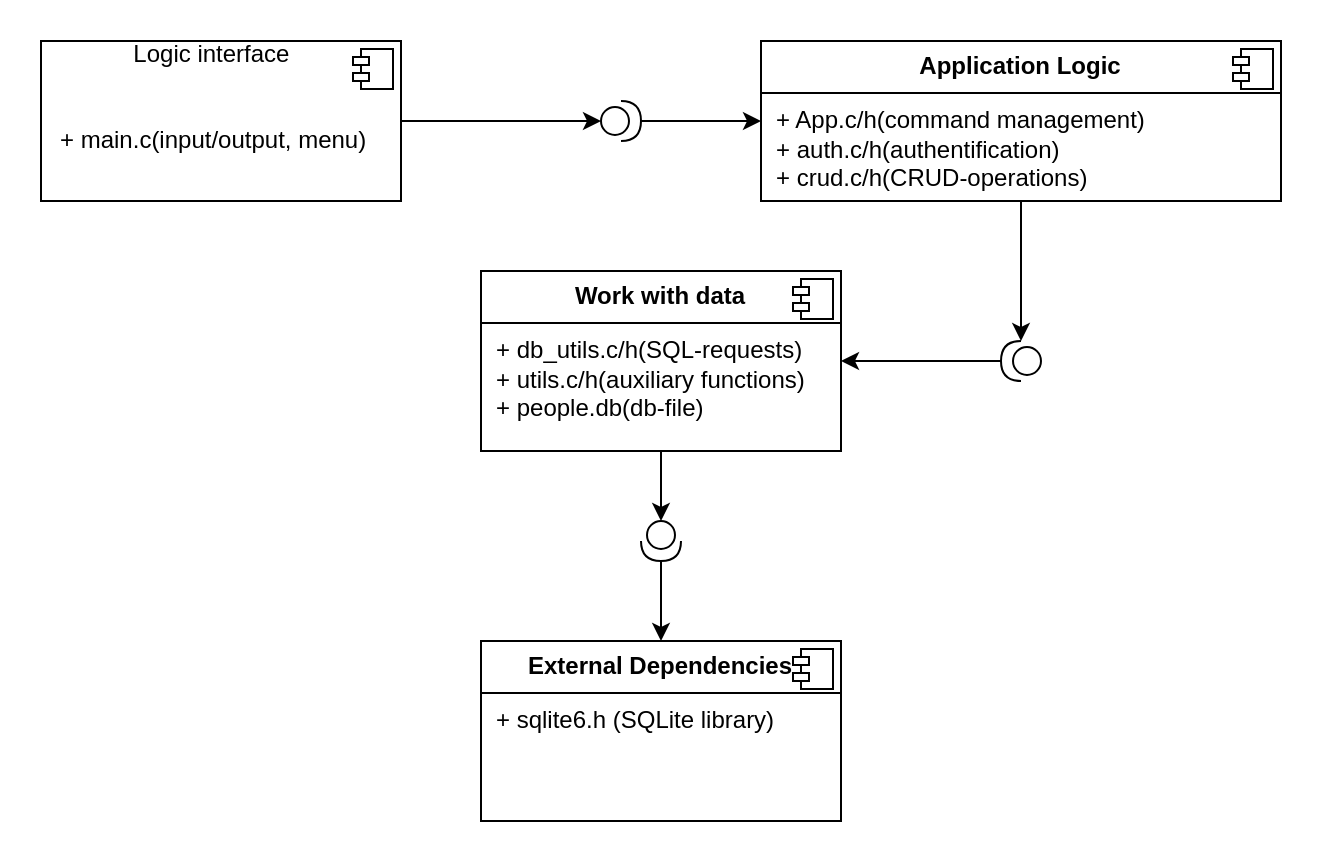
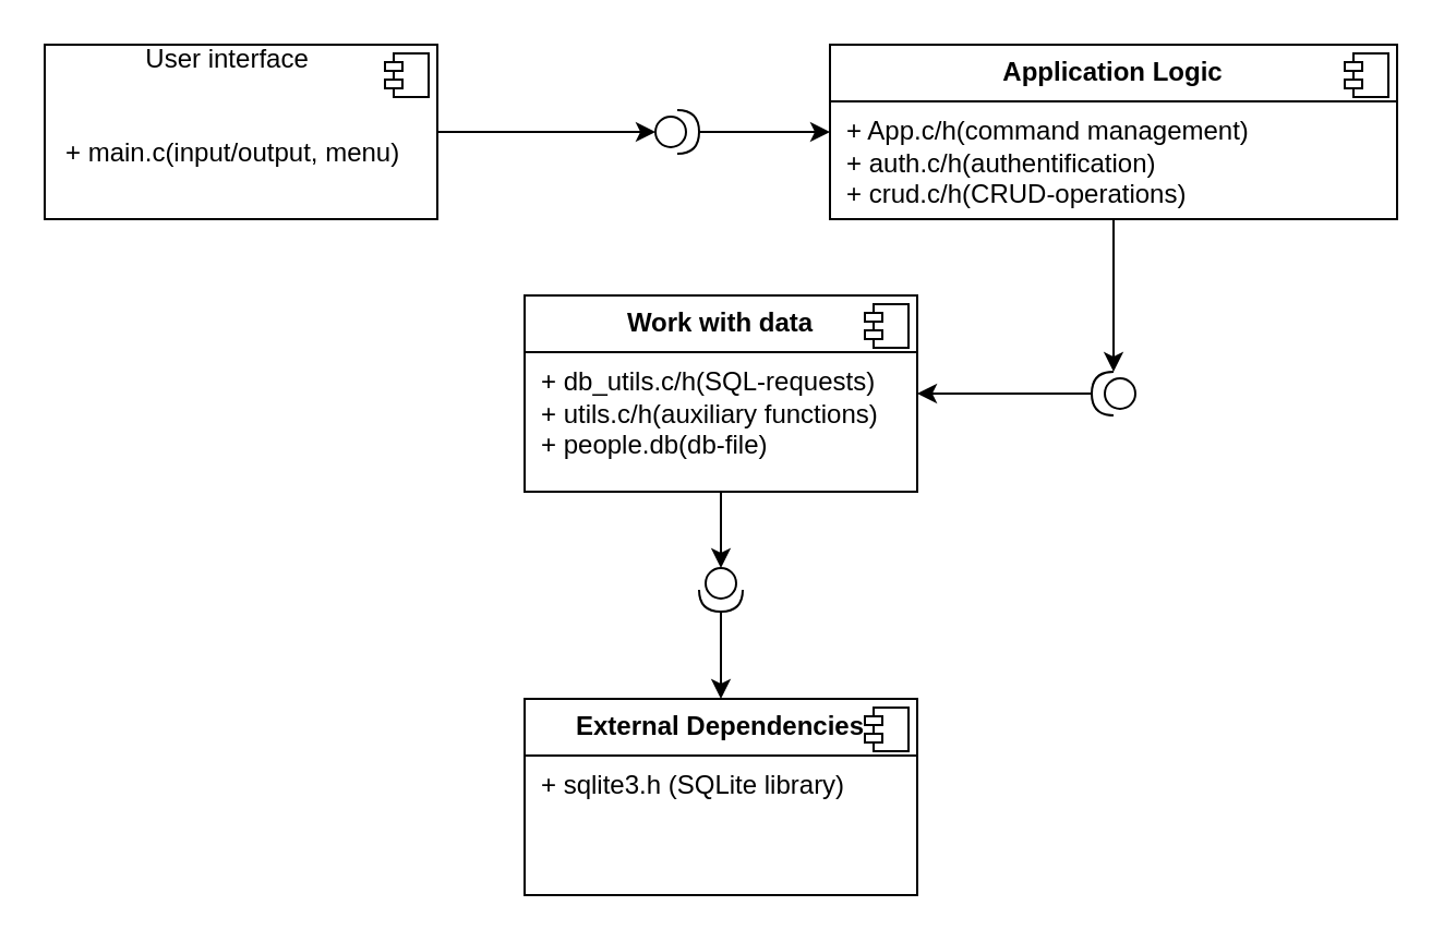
- <mxCell id="3" value="&amp;nbsp; &amp;nbsp; &amp;nbsp; &amp;nbsp; &amp;nbsp; &amp;nbsp; &amp;nbsp; Logic interface&lt;div&gt;&lt;br&gt;&lt;/div&gt;&lt;div&gt;&lt;br&gt;&lt;/div&gt;&lt;div&gt;&amp;nbsp; &amp;nbsp;+ main.c(input/output, menu)&lt;br&gt;&lt;/div&gt;&lt;div&gt;&lt;div&gt;&lt;br&gt;&lt;/div&gt;&lt;div&gt;&lt;br&gt;&lt;/div&gt;&lt;/div&gt;" style="align=left;overflow=fill;html=1;dropTarget=0;whiteSpace=wrap;" vertex="1" parent="1"><mxGeometry x="20" y="20" width="180" height="80" as="geometry" /></mxCell>
+ <mxCell id="3" value="&amp;nbsp; &amp;nbsp; &amp;nbsp; &amp;nbsp; &amp;nbsp; &amp;nbsp; &amp;nbsp; User interface&lt;div&gt;&lt;br&gt;&lt;/div&gt;&lt;div&gt;&lt;br&gt;&lt;/div&gt;&lt;div&gt;&amp;nbsp; &amp;nbsp;+ main.c(input/output, menu)&lt;br&gt;&lt;/div&gt;&lt;div&gt;&lt;div&gt;&lt;br&gt;&lt;/div&gt;&lt;div&gt;&lt;br&gt;&lt;/div&gt;&lt;/div&gt;" style="align=left;overflow=fill;html=1;dropTarget=0;whiteSpace=wrap;" vertex="1" parent="1"><mxGeometry x="20" y="20" width="180" height="80" as="geometry" /></mxCell>
- <mxCell id="15" value="&lt;p style=&quot;margin:0px;margin-top:6px;text-align:center;&quot;&gt;&lt;b&gt;External Dependencies&lt;/b&gt;&lt;/p&gt;&lt;hr size=&quot;1&quot; style=&quot;border-style:solid;&quot;&gt;&lt;p style=&quot;margin:0px;margin-left:8px;&quot;&gt;+ sqlite6.h (SQLite library)&lt;/p&gt;" style="align=left;overflow=fill;html=1;dropTarget=0;whiteSpace=wrap;" vertex="1" parent="1"><mxGeometry x="240" y="320" width="180" height="90" as="geometry" /></mxCell>
+ <mxCell id="15" value="&lt;p style=&quot;margin:0px;margin-top:6px;text-align:center;&quot;&gt;&lt;b&gt;External Dependencies&lt;/b&gt;&lt;/p&gt;&lt;hr size=&quot;1&quot; style=&quot;border-style:solid;&quot;&gt;&lt;p style=&quot;margin:0px;margin-left:8px;&quot;&gt;+ sqlite3.h (SQLite library)&lt;/p&gt;" style="align=left;overflow=fill;html=1;dropTarget=0;whiteSpace=wrap;" vertex="1" parent="1"><mxGeometry x="240" y="320" width="180" height="90" as="geometry" /></mxCell>
